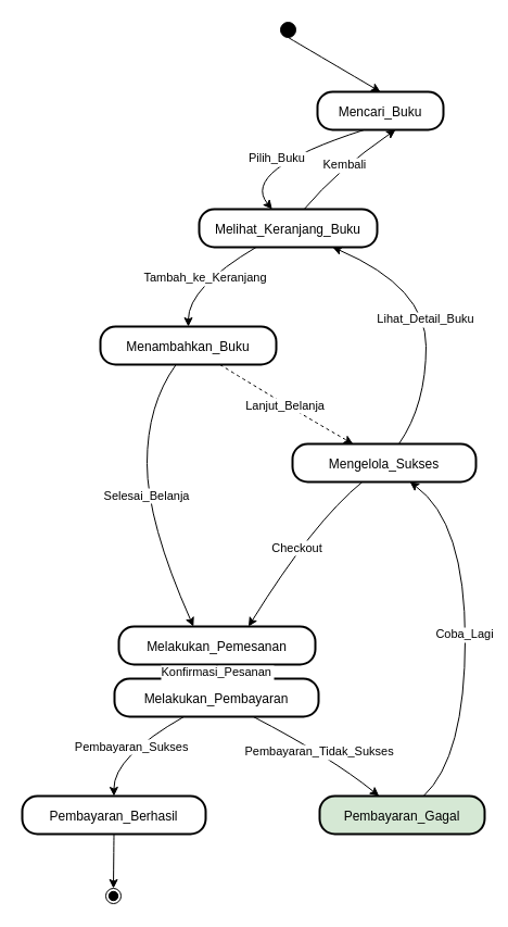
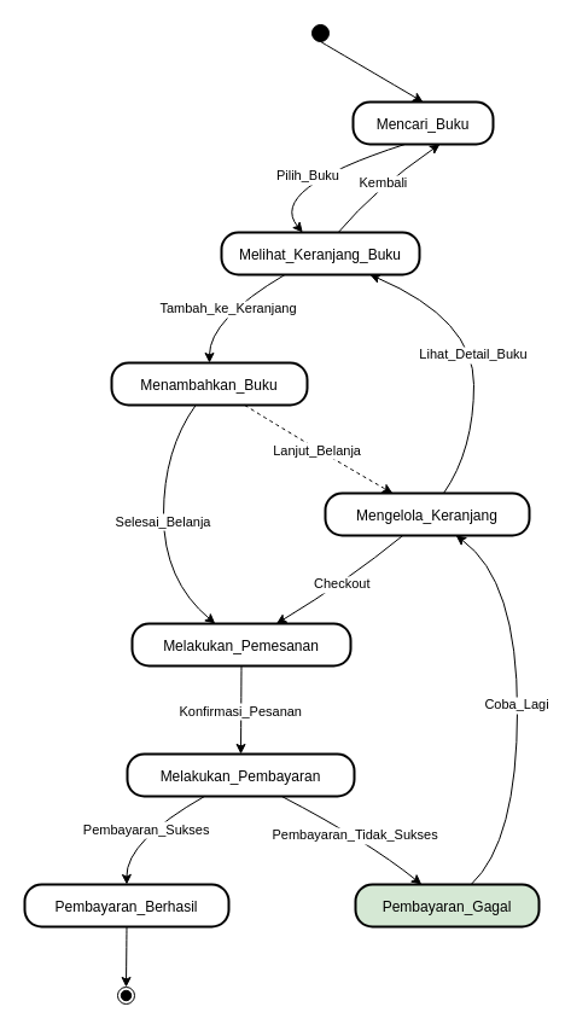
- <mxCell id="6" value="Mengelola_Sukses" style="rounded=1;arcSize=40;strokeWidth=2" vertex="1" parent="1"><mxGeometry x="269" y="408" width="169" height="35" as="geometry" /></mxCell>
+ <mxCell id="6" value="Mengelola_Keranjang" style="rounded=1;arcSize=40;strokeWidth=2" vertex="1" parent="1"><mxGeometry x="269" y="408" width="169" height="35" as="geometry" /></mxCell>
- <mxCell id="7" value="Melakukan_Pemesanan" style="rounded=1;arcSize=40;strokeWidth=2" vertex="1" parent="1"><mxGeometry x="109" y="576" width="181" height="35" as="geometry" /></mxCell>
+ <mxCell id="7" value="Melakukan_Pemesanan" style="rounded=1;arcSize=40;strokeWidth=2" vertex="1" parent="1"><mxGeometry x="109" y="516" width="181" height="35" as="geometry" /></mxCell>
